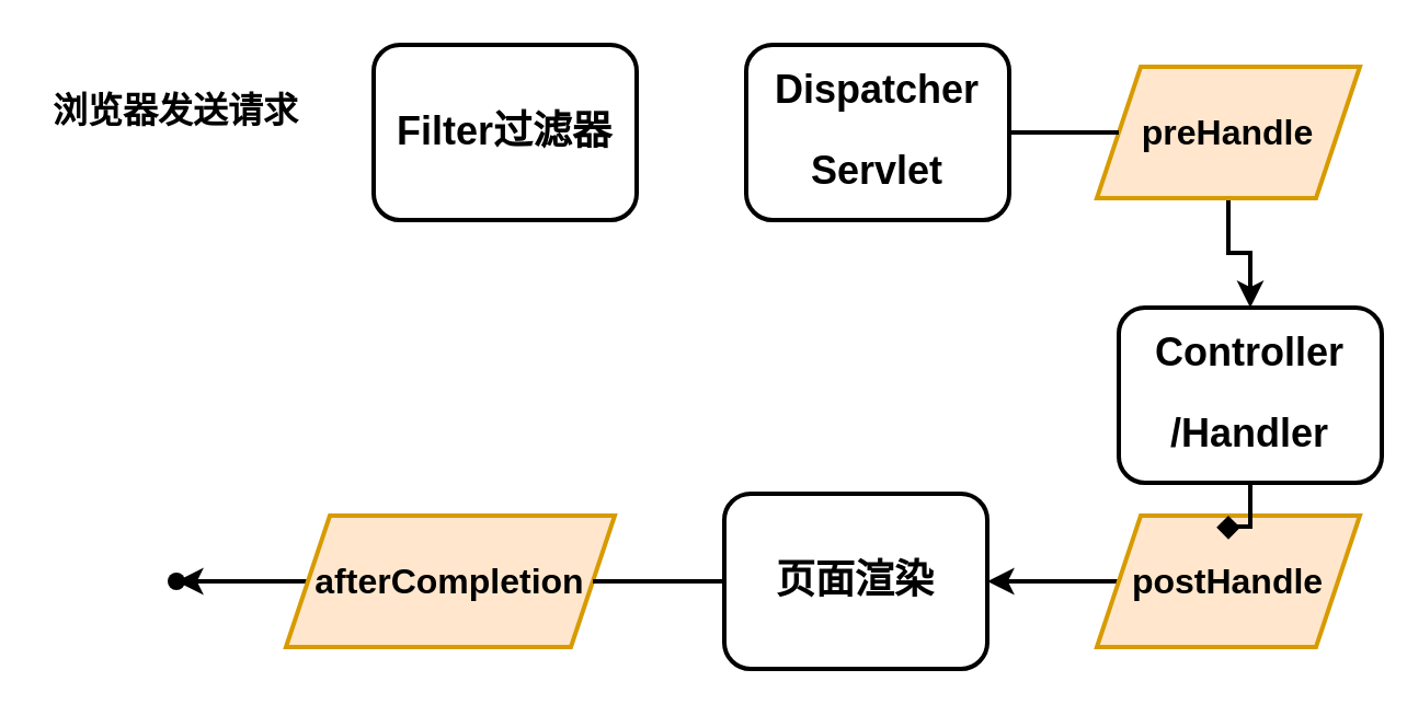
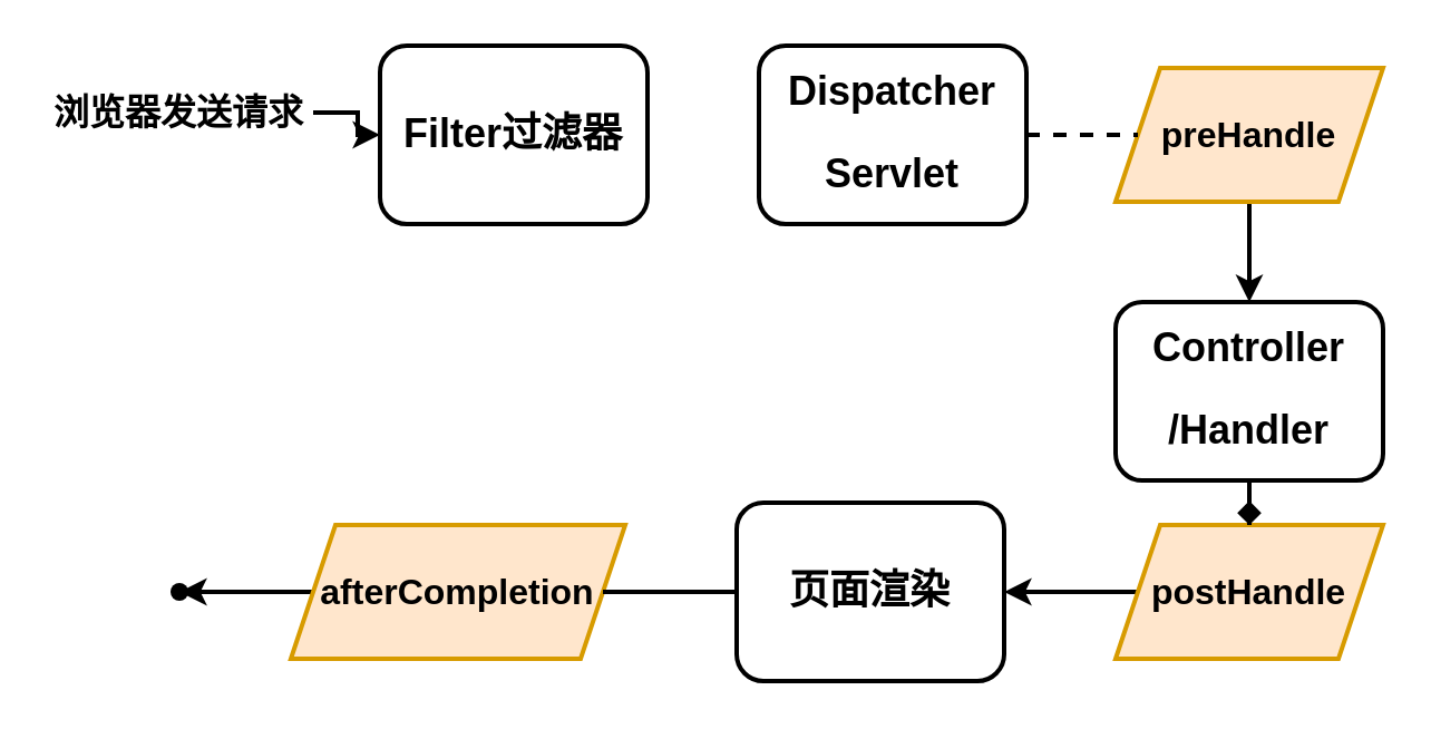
+ <mxCell id="3" value="" style="edgeStyle=orthogonalEdgeStyle;rounded=0;orthogonalLoop=1;jettySize=auto;html=1;fontFamily=Helvetica;fontSize=16;verticalAlign=bottom;fontStyle=1;spacing=4;strokeWidth=2;" parent="1" source="4" target="2" edge="1"><mxGeometry relative="1" as="geometry" /></mxCell>
- <mxCell id="11" value="" style="edgeStyle=orthogonalEdgeStyle;rounded=0;orthogonalLoop=1;jettySize=auto;html=1;fontFamily=Helvetica;fontSize=16;strokeWidth=2;verticalAlign=bottom;endArrow=none;" parent="1" source="6" target="10" edge="1"><mxGeometry relative="1" as="geometry"><mxPoint x="400" y="100" as="sourcePoint" /><mxPoint x="400" y="205" as="targetPoint" /></mxGeometry></mxCell>
+ <mxCell id="11" value="" style="edgeStyle=orthogonalEdgeStyle;rounded=0;orthogonalLoop=1;jettySize=auto;html=1;fontFamily=Helvetica;fontSize=16;strokeWidth=2;verticalAlign=bottom;endArrow=none;dashed=1;" parent="1" source="6" target="10" edge="1"><mxGeometry relative="1" as="geometry"><mxPoint x="400" y="100" as="sourcePoint" /><mxPoint x="400" y="205" as="targetPoint" /></mxGeometry></mxCell>
- <mxCell id="7" value="&lt;h2&gt;Controller&lt;/h2&gt;&lt;h2&gt;/Handler&lt;/h2&gt;" style="rounded=1;whiteSpace=wrap;html=1;strokeWidth=2;" parent="1" vertex="1"><mxGeometry x="510" y="140" width="120" height="80" as="geometry" /></mxCell>
+ <mxCell id="7" value="&lt;h2&gt;Controller&lt;/h2&gt;&lt;h2&gt;/Handler&lt;/h2&gt;" style="rounded=1;whiteSpace=wrap;html=1;strokeWidth=2;" parent="1" vertex="1"><mxGeometry x="500" y="135" width="120" height="80" as="geometry" /></mxCell>
